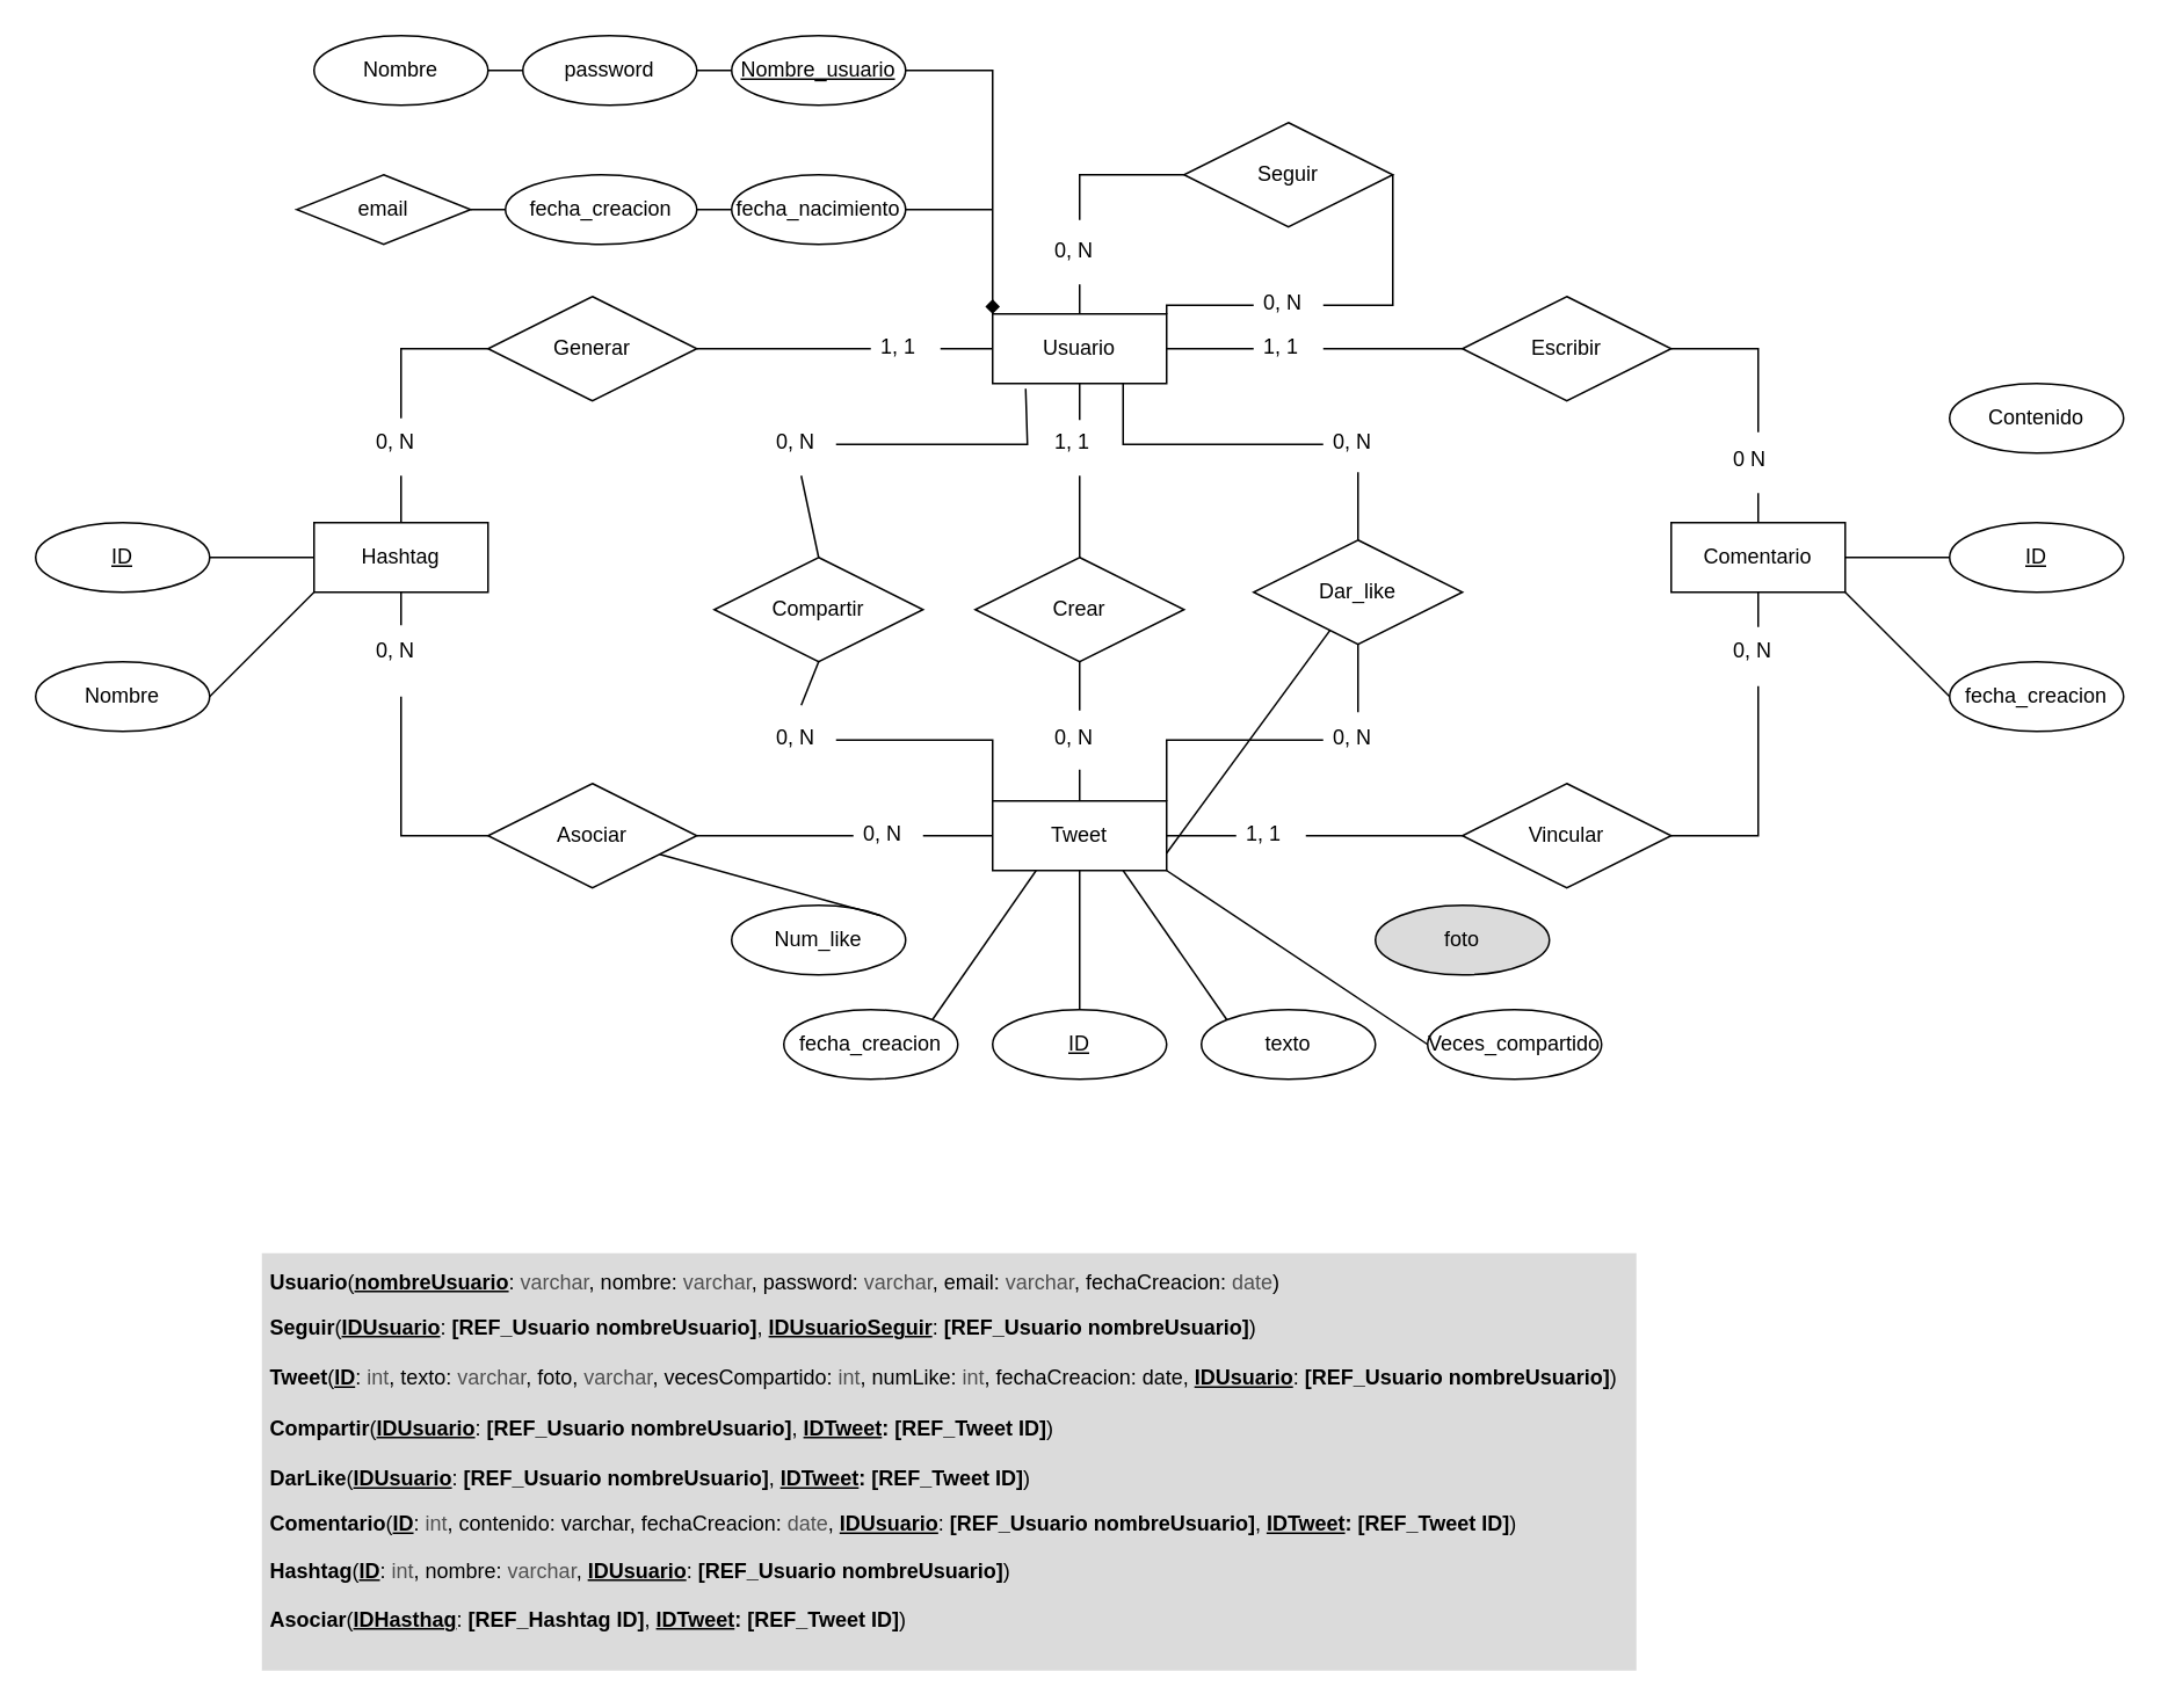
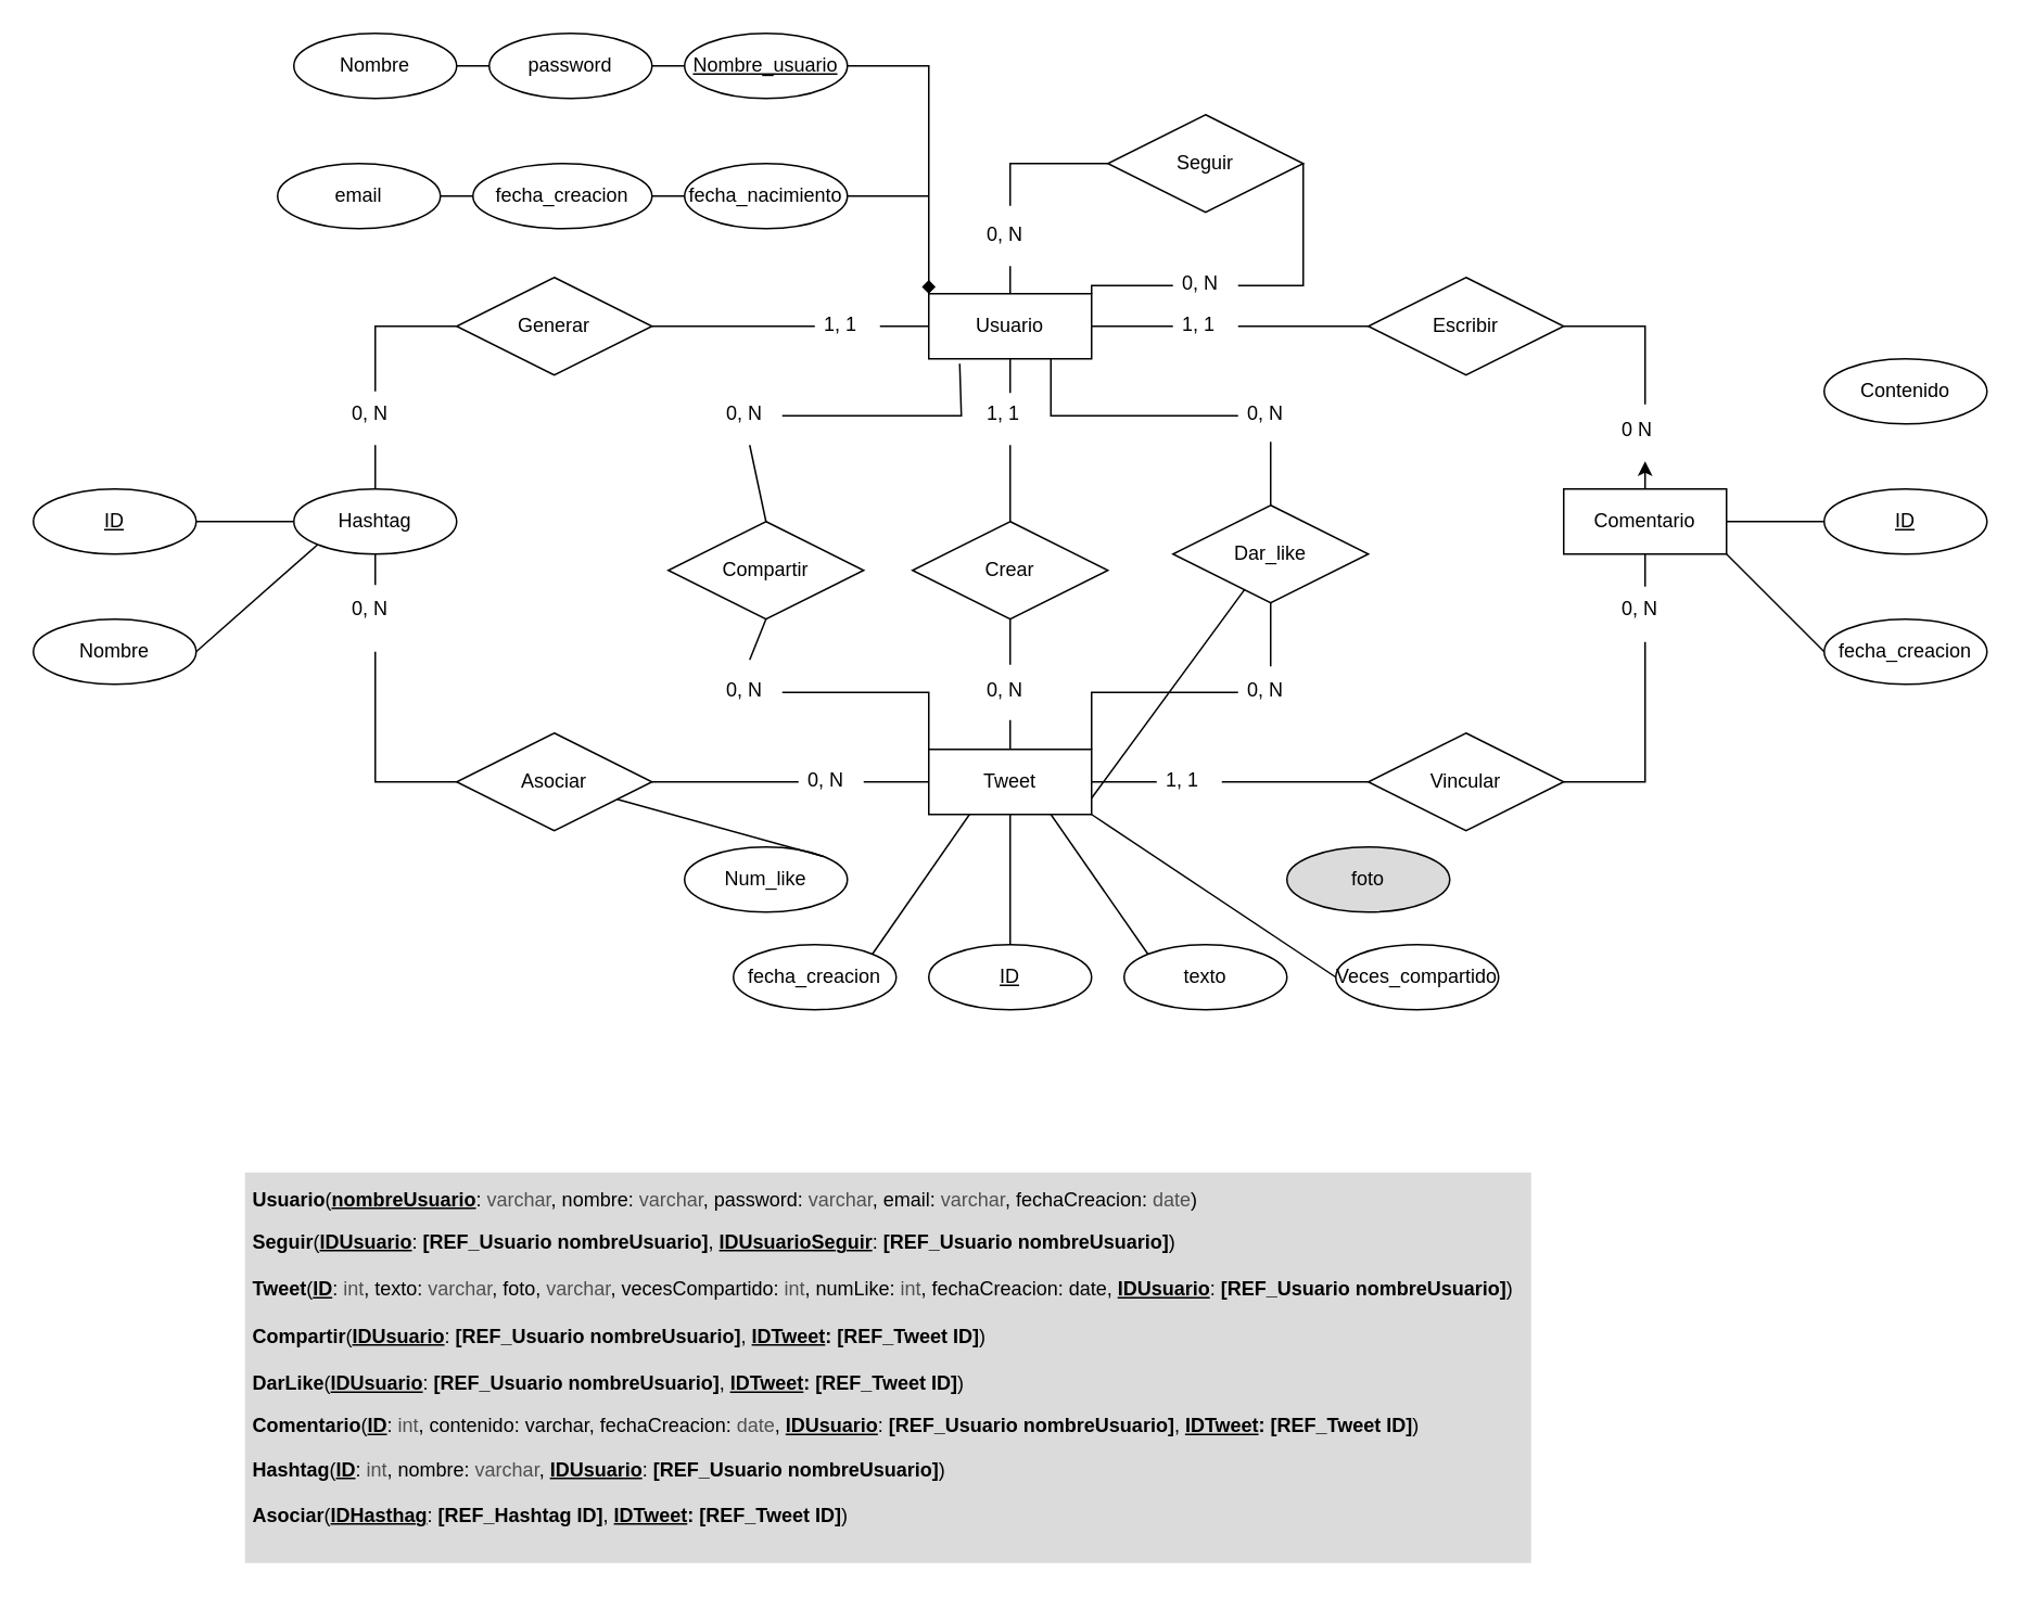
- <mxCell id="6" value="email" style="rhombus;whiteSpace=wrap;html=1;align=center;" parent="1" vertex="1"><mxGeometry x="170" y="100" width="100" height="40" as="geometry" /></mxCell>
+ <mxCell id="6" value="email" style="ellipse;whiteSpace=wrap;html=1;align=center;" parent="1" vertex="1"><mxGeometry x="170" y="100" width="100" height="40" as="geometry" /></mxCell>
- <mxCell id="53" value="" style="endArrow=none;html=1;rounded=0;entryX=0.5;entryY=1.1;entryDx=0;entryDy=0;entryPerimeter=0;exitX=0.5;exitY=0;exitDx=0;exitDy=0;" parent="1" source="43" target="51" edge="1"><mxGeometry relative="1" as="geometry"><mxPoint x="470" y="370" as="sourcePoint" /><mxPoint x="630" y="370" as="targetPoint" /></mxGeometry></mxCell>
+ <mxCell id="53" value="" style="endArrow=classic;html=1;rounded=0;entryX=0.5;entryY=1.1;entryDx=0;entryDy=0;entryPerimeter=0;exitX=0.5;exitY=0;exitDx=0;exitDy=0;" parent="1" source="43" target="51" edge="1"><mxGeometry relative="1" as="geometry"><mxPoint x="470" y="370" as="sourcePoint" /><mxPoint x="630" y="370" as="targetPoint" /></mxGeometry></mxCell>
- <mxCell id="61" value="Hashtag" style="whiteSpace=wrap;html=1;align=center;" parent="1" vertex="1"><mxGeometry x="180" y="300" width="100" height="40" as="geometry" /></mxCell>
+ <mxCell id="61" value="Hashtag" style="ellipse;whiteSpace=wrap;html=1;align=center;" parent="1" vertex="1"><mxGeometry x="180" y="300" width="100" height="40" as="geometry" /></mxCell>
